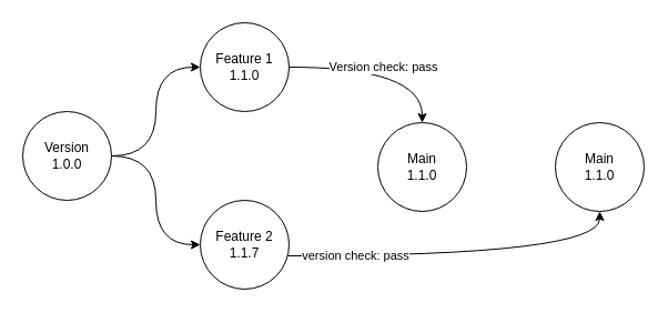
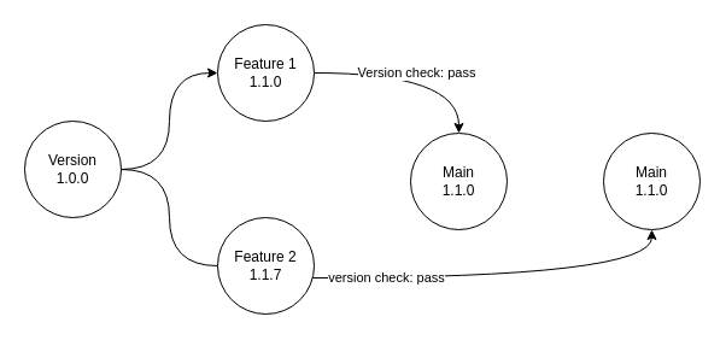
- <mxCell id="3" style="edgeStyle=orthogonalEdgeStyle;rounded=0;orthogonalLoop=1;jettySize=auto;html=1;curved=1;" edge="1" parent="1" source="4" target="8"><mxGeometry relative="1" as="geometry" /></mxCell>
+ <mxCell id="3" style="edgeStyle=orthogonalEdgeStyle;rounded=0;orthogonalLoop=1;jettySize=auto;html=1;curved=1;endArrow=none;" edge="1" parent="1" source="4" target="8"><mxGeometry relative="1" as="geometry" /></mxCell>
